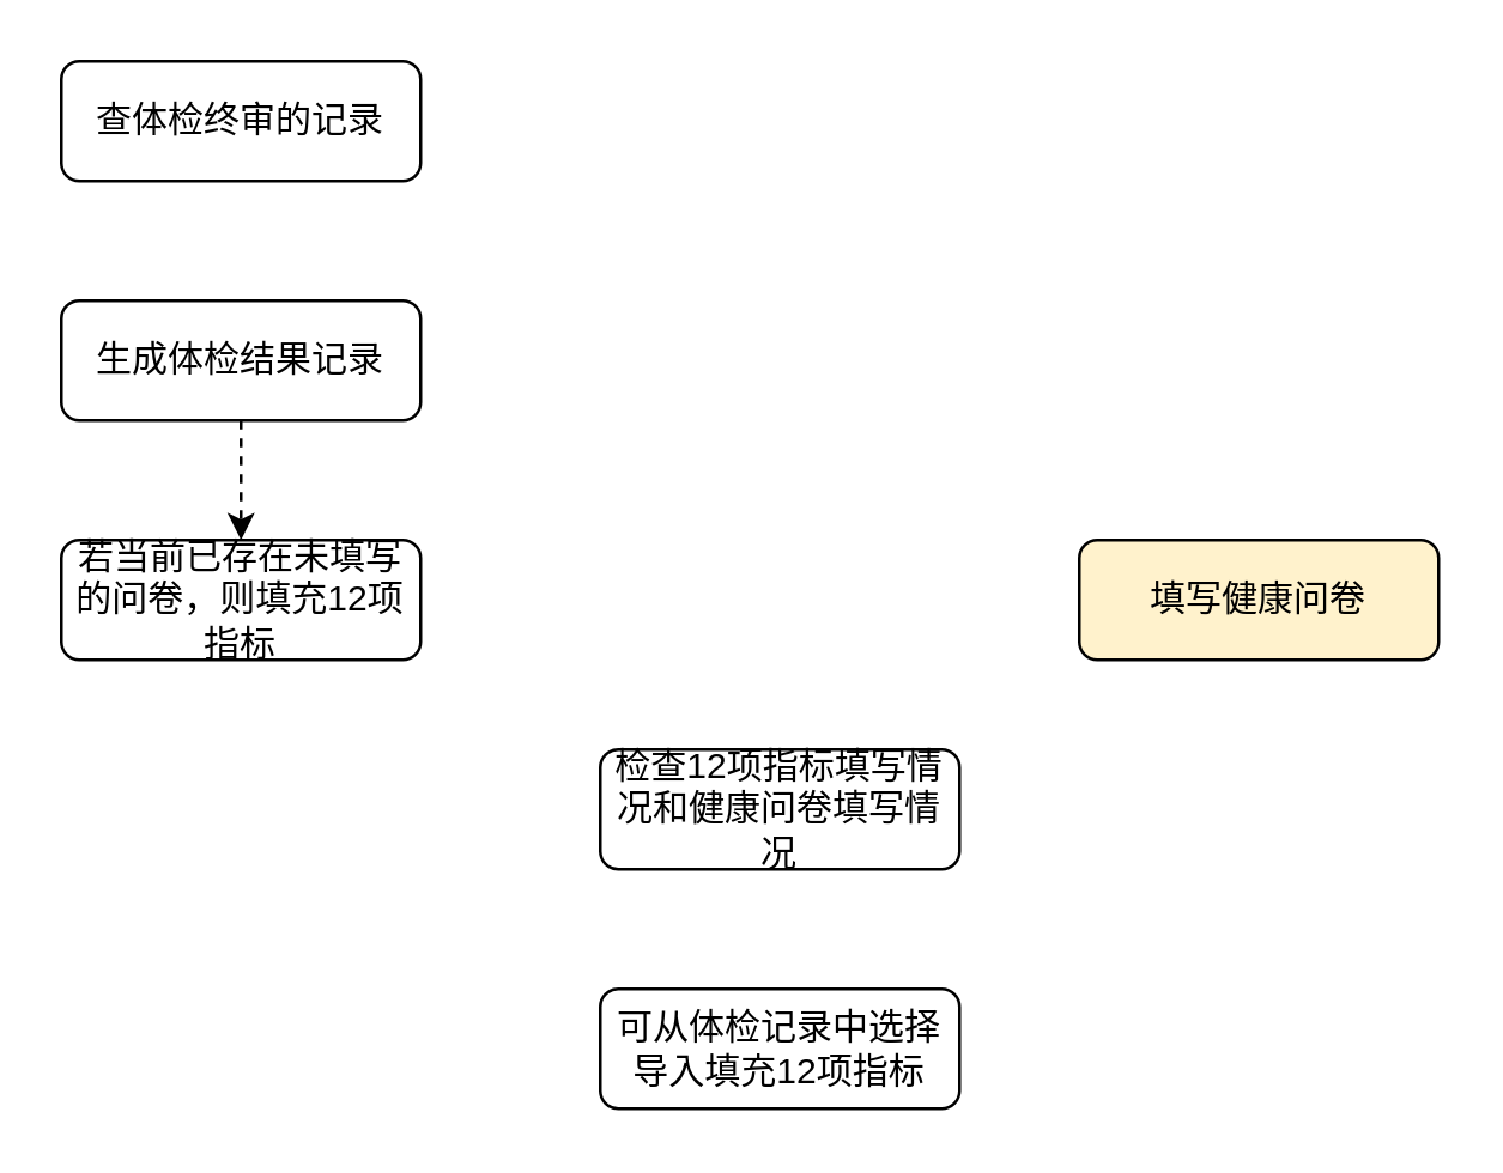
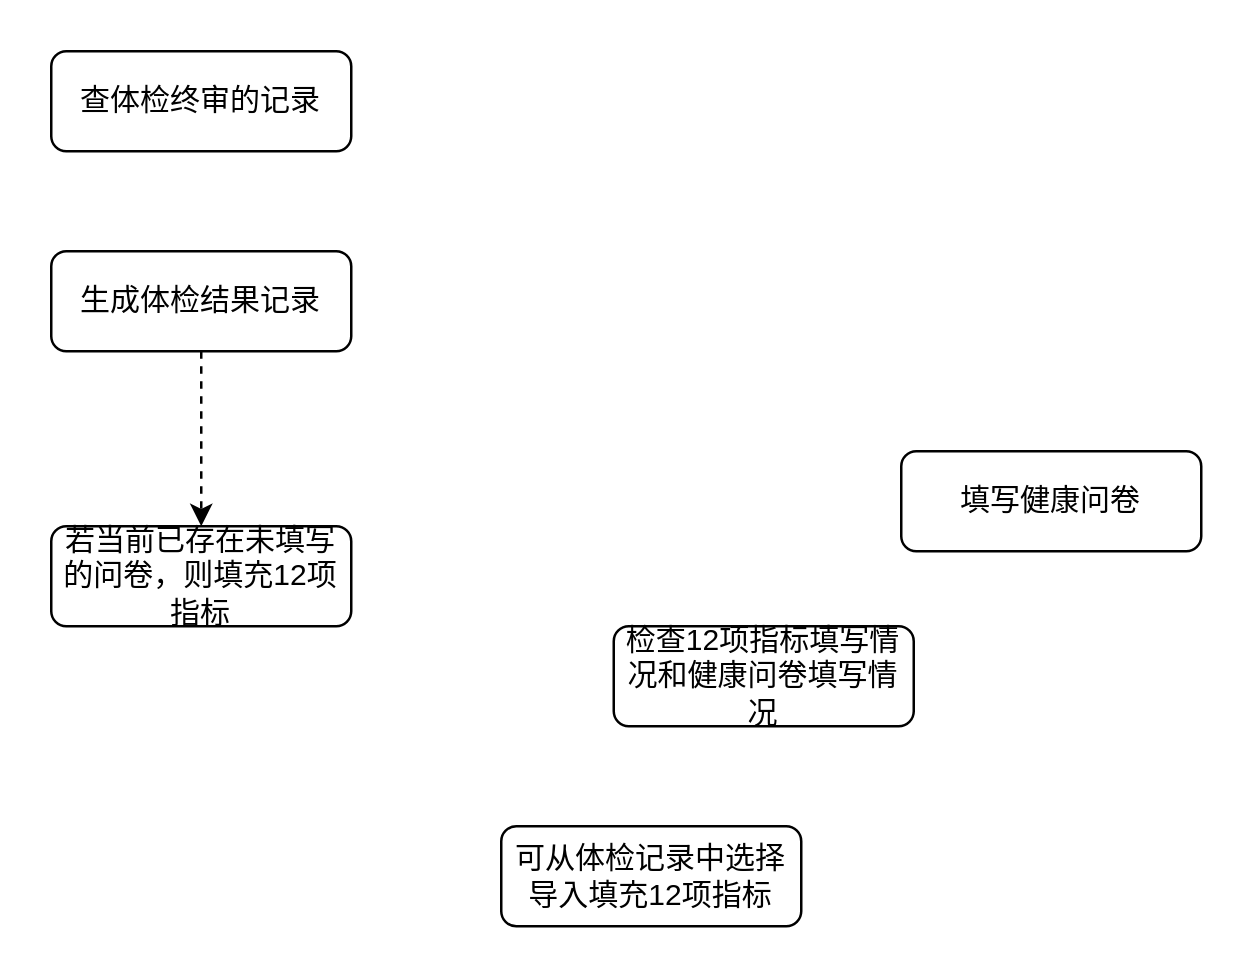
- <mxCell id="5" value="若当前已存在未填写的问卷，则填充12项指标" style="rounded=1;whiteSpace=wrap;html=1;fontSize=12;glass=0;strokeWidth=1;shadow=0;" vertex="1" parent="1"><mxGeometry x="20" y="180" width="120" height="40" as="geometry" /></mxCell>
+ <mxCell id="5" value="若当前已存在未填写的问卷，则填充12项指标" style="rounded=1;whiteSpace=wrap;html=1;fontSize=12;glass=0;strokeWidth=1;shadow=0;" vertex="1" parent="1"><mxGeometry x="20" y="210" width="120" height="40" as="geometry" /></mxCell>
- <mxCell id="7" value="填写健康问卷" style="rounded=1;whiteSpace=wrap;html=1;fontSize=12;glass=0;strokeWidth=1;shadow=0;fillColor=#fff2cc;" vertex="1" parent="1"><mxGeometry x="360" y="180" width="120" height="40" as="geometry" /></mxCell>
+ <mxCell id="7" value="填写健康问卷" style="rounded=1;whiteSpace=wrap;html=1;fontSize=12;glass=0;strokeWidth=1;shadow=0;" vertex="1" parent="1"><mxGeometry x="360" y="180" width="120" height="40" as="geometry" /></mxCell>
- <mxCell id="6" value="检查12项指标填写情况和健康问卷填写情况" style="rounded=1;whiteSpace=wrap;html=1;fontSize=12;glass=0;strokeWidth=1;shadow=0;" vertex="1" parent="1"><mxGeometry x="200" y="250" width="120" height="40" as="geometry" /></mxCell>
+ <mxCell id="6" value="检查12项指标填写情况和健康问卷填写情况" style="rounded=1;whiteSpace=wrap;html=1;fontSize=12;glass=0;strokeWidth=1;shadow=0;" vertex="1" parent="1"><mxGeometry x="245" y="250" width="120" height="40" as="geometry" /></mxCell>
